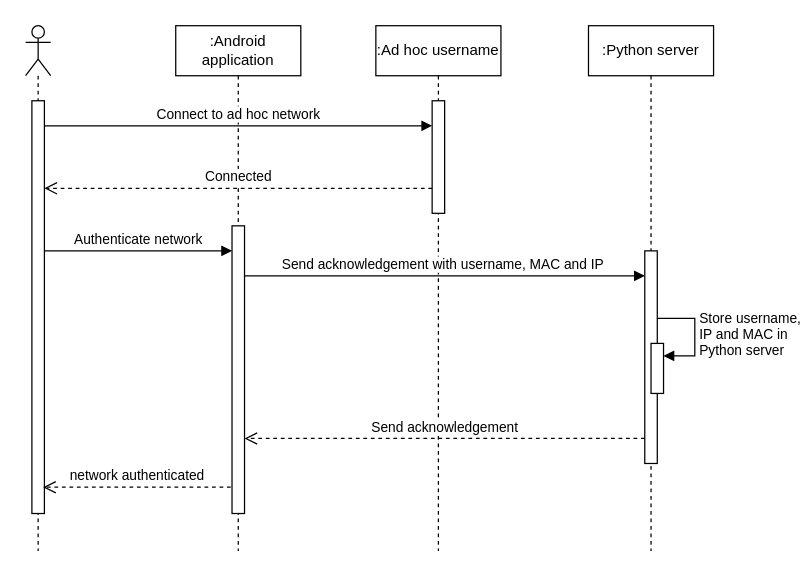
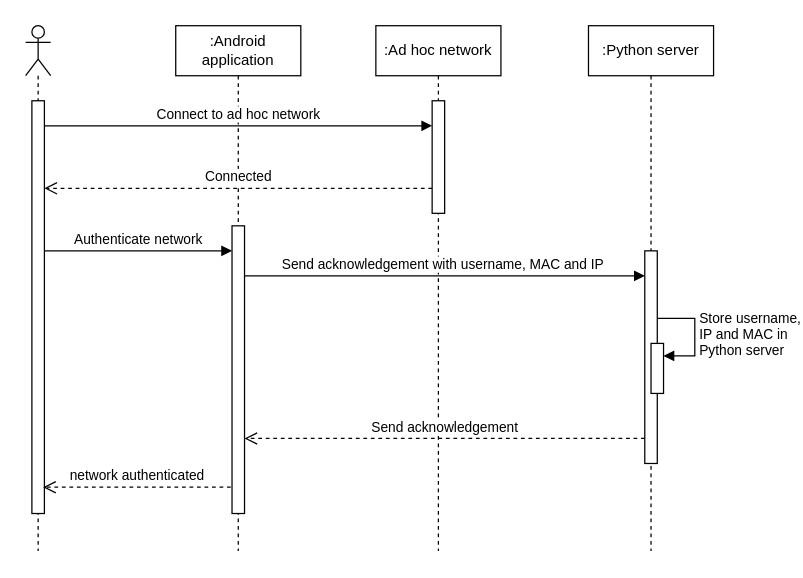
- <mxCell id="4" value=":Ad hoc username" style="shape=umlLifeline;perimeter=lifelinePerimeter;whiteSpace=wrap;html=1;container=1;dropTarget=0;collapsible=0;recursiveResize=0;outlineConnect=0;portConstraint=eastwest;newEdgeStyle={&quot;curved&quot;:0,&quot;rounded&quot;:0};" parent="1" vertex="1"><mxGeometry x="300" y="20" width="100" height="420" as="geometry" /></mxCell>
+ <mxCell id="4" value=":Ad hoc network" style="shape=umlLifeline;perimeter=lifelinePerimeter;whiteSpace=wrap;html=1;container=1;dropTarget=0;collapsible=0;recursiveResize=0;outlineConnect=0;portConstraint=eastwest;newEdgeStyle={&quot;curved&quot;:0,&quot;rounded&quot;:0};" parent="1" vertex="1"><mxGeometry x="300" y="20" width="100" height="420" as="geometry" /></mxCell>
